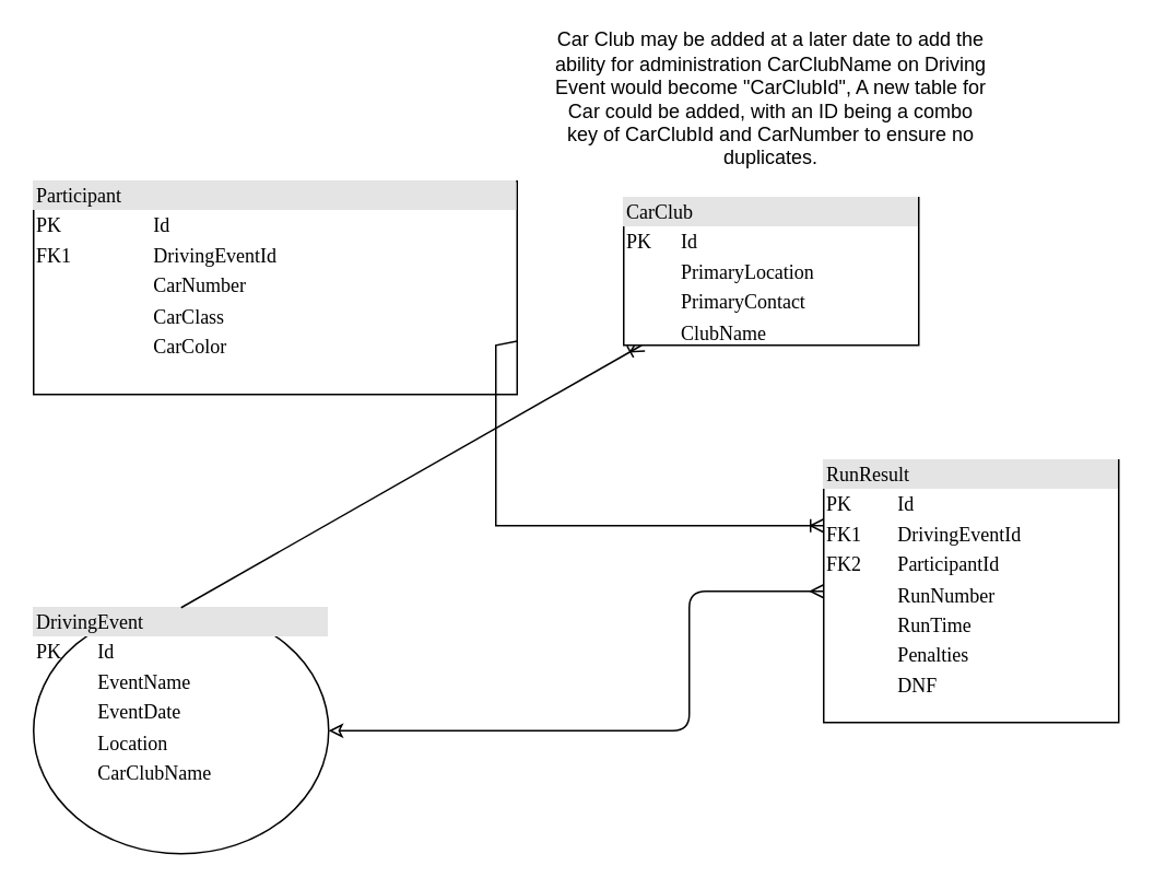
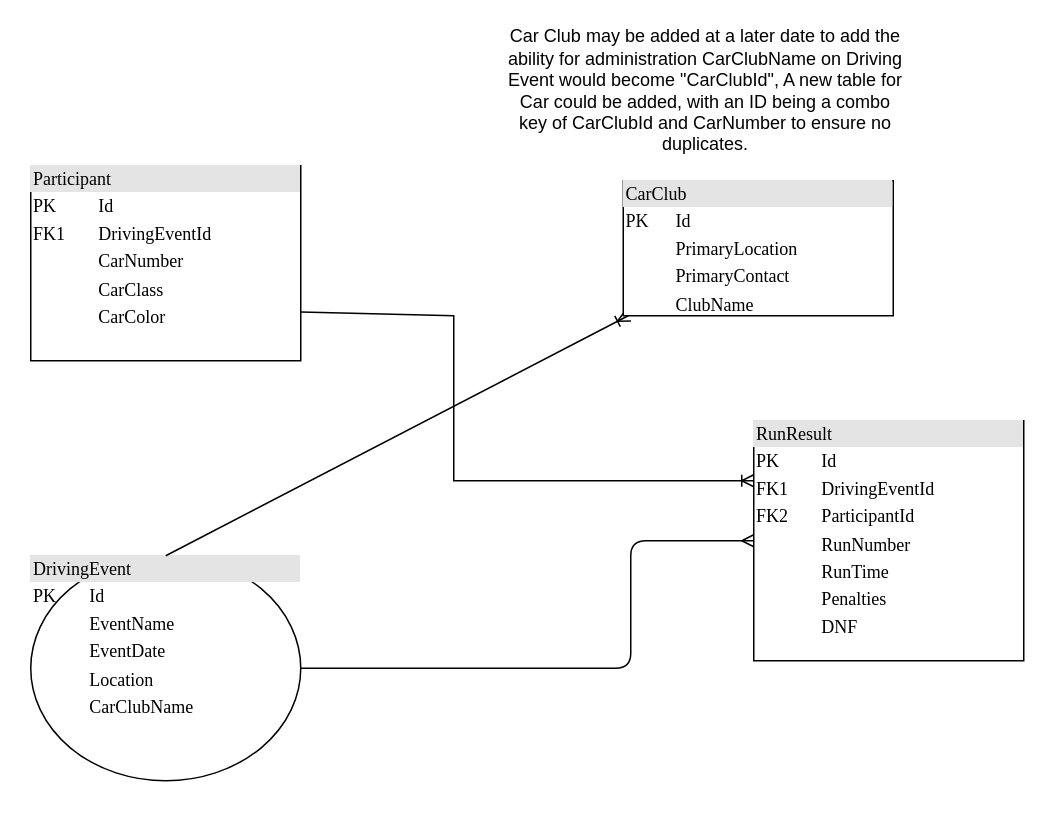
- <mxCell id="7" value="&lt;div style=&quot;box-sizing: border-box ; width: 100% ; background: #e4e4e4 ; padding: 2px&quot;&gt;CarClub&lt;/div&gt;&lt;table style=&quot;width: 100% ; font-size: 1em&quot; cellpadding=&quot;2&quot; cellspacing=&quot;0&quot;&gt;&lt;tbody&gt;&lt;tr&gt;&lt;td&gt;PK&lt;/td&gt;&lt;td&gt;Id&lt;/td&gt;&lt;/tr&gt;&lt;tr&gt;&lt;td&gt;&lt;br&gt;&lt;/td&gt;&lt;td&gt;PrimaryLocation&lt;/td&gt;&lt;/tr&gt;&lt;tr&gt;&lt;td&gt;&lt;/td&gt;&lt;td&gt;PrimaryContact&lt;/td&gt;&lt;/tr&gt;&lt;tr&gt;&lt;td&gt;&lt;br&gt;&lt;/td&gt;&lt;td&gt;ClubName&lt;br&gt;&lt;/td&gt;&lt;/tr&gt;&lt;/tbody&gt;&lt;/table&gt;" style="verticalAlign=top;align=left;overflow=fill;html=1;rounded=0;shadow=0;comic=0;labelBackgroundColor=none;strokeWidth=1;fontFamily=Verdana;fontSize=12" vertex="1" parent="1"><mxGeometry x="380" y="120" width="180" height="90" as="geometry" /></mxCell>
+ <mxCell id="7" value="&lt;div style=&quot;box-sizing: border-box ; width: 100% ; background: #e4e4e4 ; padding: 2px&quot;&gt;CarClub&lt;/div&gt;&lt;table style=&quot;width: 100% ; font-size: 1em&quot; cellpadding=&quot;2&quot; cellspacing=&quot;0&quot;&gt;&lt;tbody&gt;&lt;tr&gt;&lt;td&gt;PK&lt;/td&gt;&lt;td&gt;Id&lt;/td&gt;&lt;/tr&gt;&lt;tr&gt;&lt;td&gt;&lt;br&gt;&lt;/td&gt;&lt;td&gt;PrimaryLocation&lt;/td&gt;&lt;/tr&gt;&lt;tr&gt;&lt;td&gt;&lt;/td&gt;&lt;td&gt;PrimaryContact&lt;/td&gt;&lt;/tr&gt;&lt;tr&gt;&lt;td&gt;&lt;br&gt;&lt;/td&gt;&lt;td&gt;ClubName&lt;br&gt;&lt;/td&gt;&lt;/tr&gt;&lt;/tbody&gt;&lt;/table&gt;" style="verticalAlign=top;align=left;overflow=fill;html=1;rounded=0;shadow=0;comic=0;labelBackgroundColor=none;strokeWidth=1;fontFamily=Verdana;fontSize=12" vertex="1" parent="1"><mxGeometry x="415" y="120" width="180" height="90" as="geometry" /></mxCell>
- <mxCell id="4" value="&lt;div style=&quot;box-sizing: border-box ; width: 100% ; background: #e4e4e4 ; padding: 2px&quot;&gt;Participant&lt;/div&gt;&lt;table style=&quot;width: 100% ; font-size: 1em&quot; cellpadding=&quot;2&quot; cellspacing=&quot;0&quot;&gt;&lt;tbody&gt;&lt;tr&gt;&lt;td&gt;PK&lt;/td&gt;&lt;td&gt;Id&lt;/td&gt;&lt;/tr&gt;&lt;tr&gt;&lt;td&gt;FK1&lt;/td&gt;&lt;td&gt;DrivingEventId&lt;/td&gt;&lt;/tr&gt;&lt;tr&gt;&lt;td&gt;&lt;/td&gt;&lt;td&gt;CarNumber&lt;/td&gt;&lt;/tr&gt;&lt;tr&gt;&lt;td&gt;&lt;br&gt;&lt;/td&gt;&lt;td&gt;CarClass&lt;br&gt;&lt;/td&gt;&lt;/tr&gt;&lt;tr&gt;&lt;td&gt;&lt;br&gt;&lt;/td&gt;&lt;td&gt;CarColor&lt;/td&gt;&lt;/tr&gt;&lt;/tbody&gt;&lt;/table&gt;" style="verticalAlign=top;align=left;overflow=fill;html=1;rounded=0;shadow=0;comic=0;labelBackgroundColor=none;strokeWidth=1;fontFamily=Verdana;fontSize=12" parent="1" vertex="1"><mxGeometry x="20" y="110" width="295" height="130" as="geometry" /></mxCell>
+ <mxCell id="4" value="&lt;div style=&quot;box-sizing: border-box ; width: 100% ; background: #e4e4e4 ; padding: 2px&quot;&gt;Participant&lt;/div&gt;&lt;table style=&quot;width: 100% ; font-size: 1em&quot; cellpadding=&quot;2&quot; cellspacing=&quot;0&quot;&gt;&lt;tbody&gt;&lt;tr&gt;&lt;td&gt;PK&lt;/td&gt;&lt;td&gt;Id&lt;/td&gt;&lt;/tr&gt;&lt;tr&gt;&lt;td&gt;FK1&lt;/td&gt;&lt;td&gt;DrivingEventId&lt;/td&gt;&lt;/tr&gt;&lt;tr&gt;&lt;td&gt;&lt;/td&gt;&lt;td&gt;CarNumber&lt;/td&gt;&lt;/tr&gt;&lt;tr&gt;&lt;td&gt;&lt;br&gt;&lt;/td&gt;&lt;td&gt;CarClass&lt;br&gt;&lt;/td&gt;&lt;/tr&gt;&lt;tr&gt;&lt;td&gt;&lt;br&gt;&lt;/td&gt;&lt;td&gt;CarColor&lt;/td&gt;&lt;/tr&gt;&lt;/tbody&gt;&lt;/table&gt;" style="verticalAlign=top;align=left;overflow=fill;html=1;rounded=0;shadow=0;comic=0;labelBackgroundColor=none;strokeWidth=1;fontFamily=Verdana;fontSize=12" parent="1" vertex="1"><mxGeometry x="20" y="110" width="180" height="130" as="geometry" /></mxCell>
- <mxCell id="2" style="edgeStyle=orthogonalEdgeStyle;html=1;entryX=1;entryY=0.5;labelBackgroundColor=none;startArrow=ERmany;endArrow=classic;fontFamily=Verdana;fontSize=12;align=left;entryDx=0;entryDy=0;exitX=0;exitY=0.5;exitDx=0;exitDy=0;startFill=0;endFill=0;" parent="1" source="3" target="5" edge="1"><mxGeometry relative="1" as="geometry"><Array as="points"><mxPoint x="420" y="445" /></Array></mxGeometry></mxCell>
+ <mxCell id="2" style="edgeStyle=orthogonalEdgeStyle;html=1;entryX=1;entryY=0.5;labelBackgroundColor=none;startArrow=ERmany;endArrow=none;fontFamily=Verdana;fontSize=12;align=left;entryDx=0;entryDy=0;exitX=0;exitY=0.5;exitDx=0;exitDy=0;startFill=0;endFill=0;" parent="1" source="3" target="5" edge="1"><mxGeometry relative="1" as="geometry"><Array as="points"><mxPoint x="420" y="445" /></Array></mxGeometry></mxCell>
